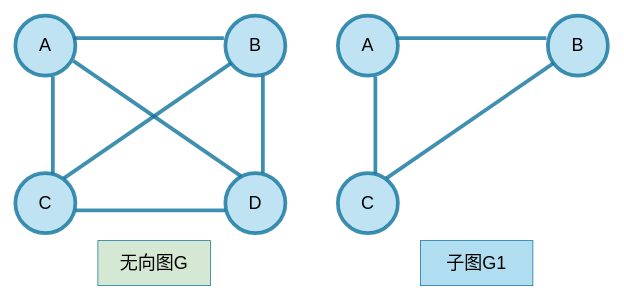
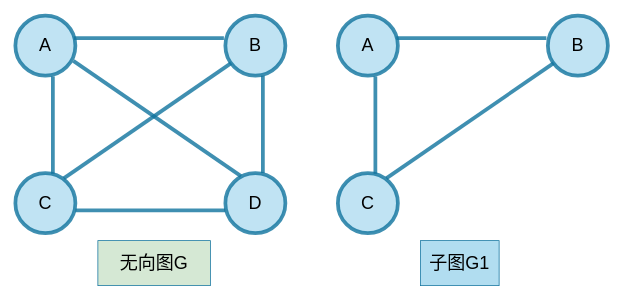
- <mxCell id="19" value="&lt;font style=&quot;font-size: 24px;&quot;&gt;子图G1&lt;/font&gt;" style="rounded=0;whiteSpace=wrap;html=1;fillColor=#b1ddf0;strokeColor=#10739e;" parent="1" vertex="1"><mxGeometry x="560" y="320" width="150" height="60" as="geometry" /></mxCell>
+ <mxCell id="19" value="&lt;font style=&quot;font-size: 24px;&quot;&gt;子图G1&lt;/font&gt;" style="rounded=0;whiteSpace=wrap;html=1;fillColor=#b1ddf0;strokeColor=#10739e;" parent="1" vertex="1"><mxGeometry x="560" y="320" width="105" height="60" as="geometry" /></mxCell>
